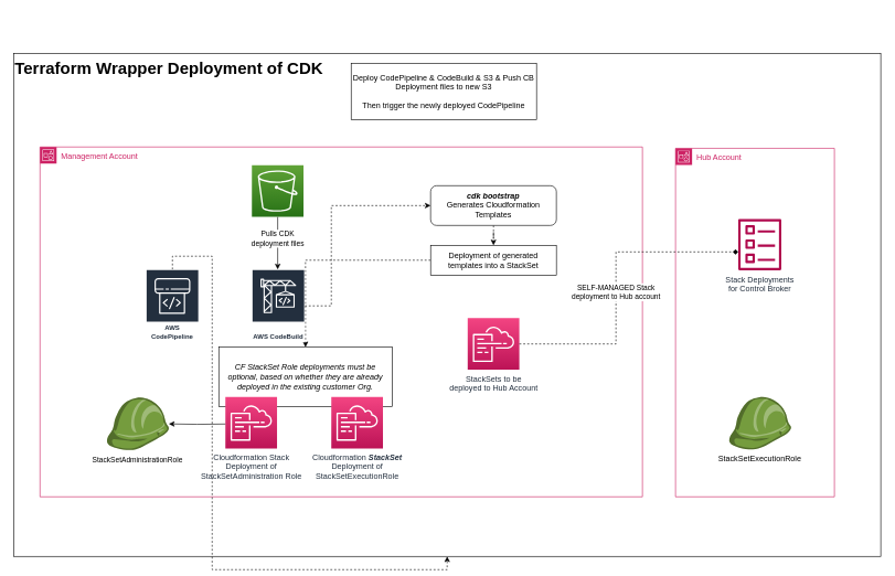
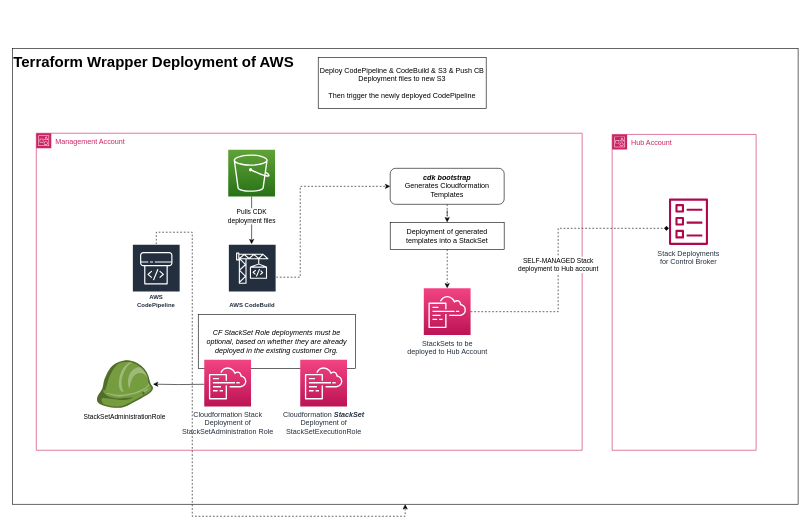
- <mxCell id="2" value="Terraform Wrapper Deployment of CDK" style="rounded=0;whiteSpace=wrap;html=1;verticalAlign=top;align=left;fontStyle=1;fontSize=25;" vertex="1" parent="1"><mxGeometry x="20" y="80" width="1310" height="760" as="geometry" /></mxCell>
+ <mxCell id="2" value="Terraform Wrapper Deployment of AWS" style="rounded=0;whiteSpace=wrap;html=1;verticalAlign=top;align=left;fontStyle=1;fontSize=25;" vertex="1" parent="1"><mxGeometry x="20" y="80" width="1310" height="760" as="geometry" /></mxCell>
- <mxCell id="4" style="edgeStyle=orthogonalEdgeStyle;rounded=0;orthogonalLoop=1;jettySize=auto;html=1;dashed=1;" edge="1" parent="3" source="5" target="10"><mxGeometry relative="1" as="geometry" /></mxCell>
+ <mxCell id="4" style="edgeStyle=orthogonalEdgeStyle;rounded=0;orthogonalLoop=1;jettySize=auto;html=1;entryX=0.5;entryY=0;entryDx=0;entryDy=0;entryPerimeter=0;dashed=1;" edge="1" parent="3" source="5" target="8"><mxGeometry relative="1" as="geometry" /></mxCell>
- <mxCell id="15" value="StackSetExecutionRole" style="outlineConnect=0;dashed=0;verticalLabelPosition=bottom;verticalAlign=top;align=center;html=1;shape=mxgraph.aws3.role;fillColor=#759C3E;gradientColor=none;" vertex="1" parent="14"><mxGeometry x="80" y="375.5" width="94.5" height="79.5" as="geometry" /></mxCell>
